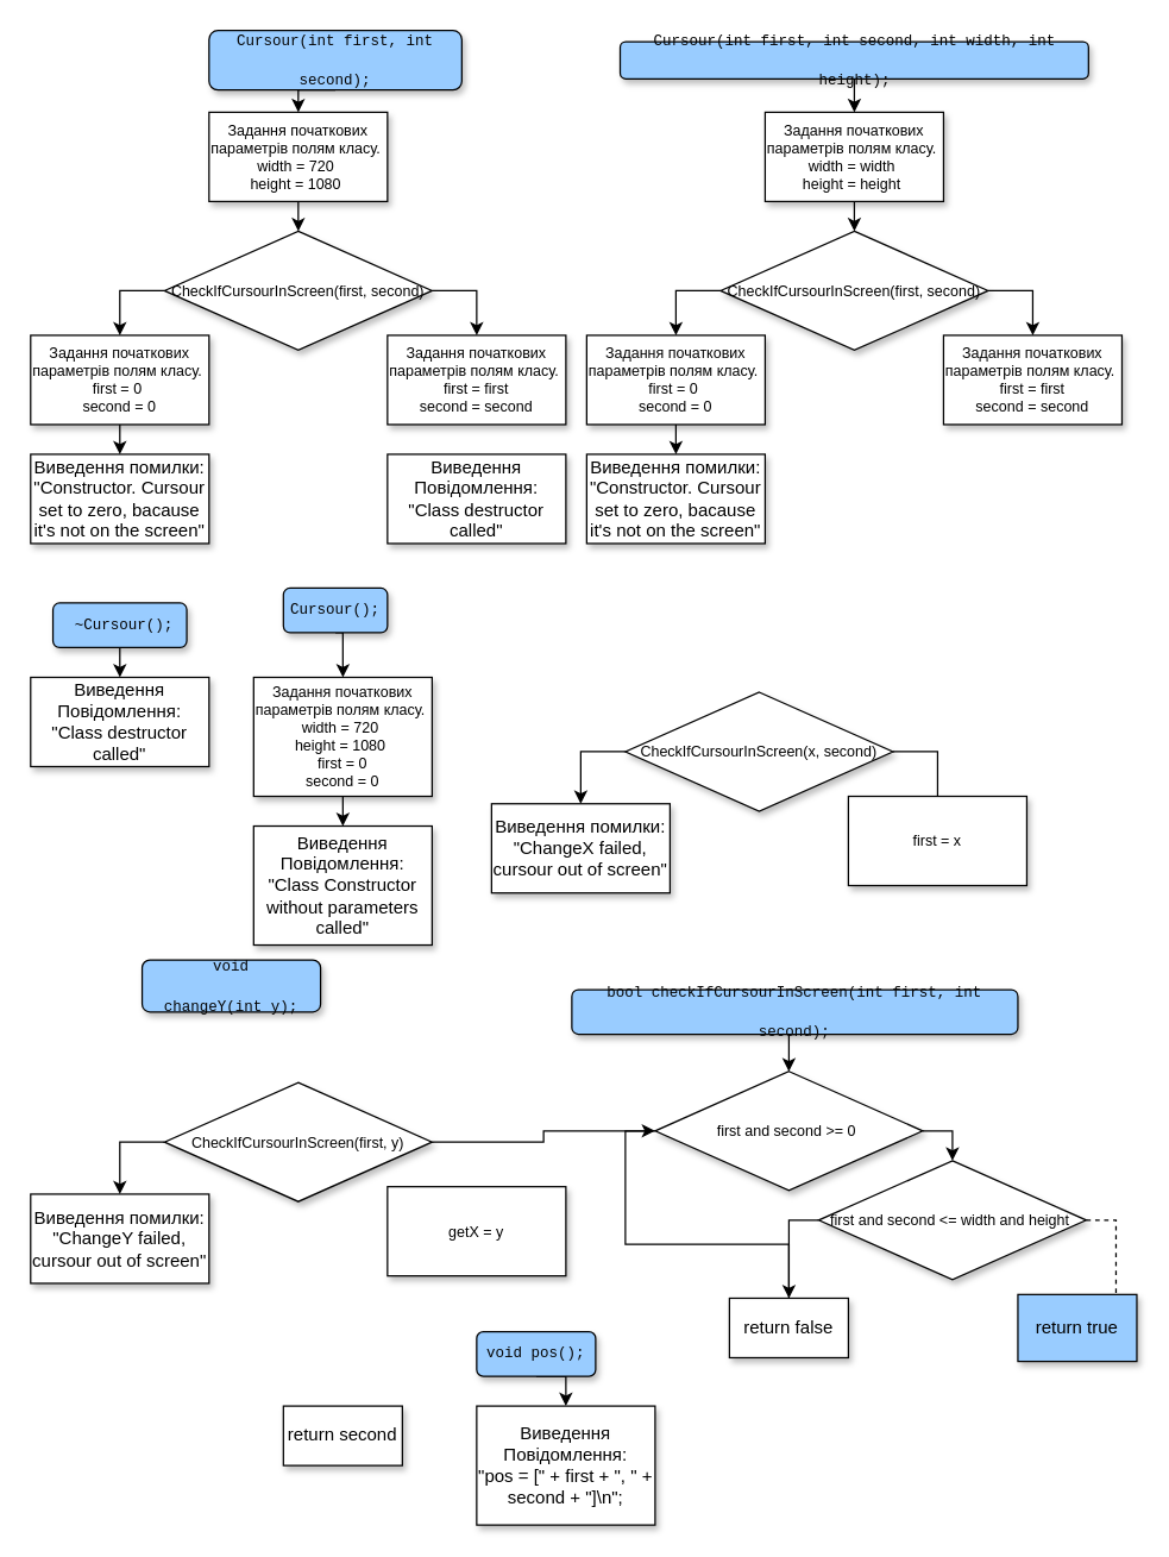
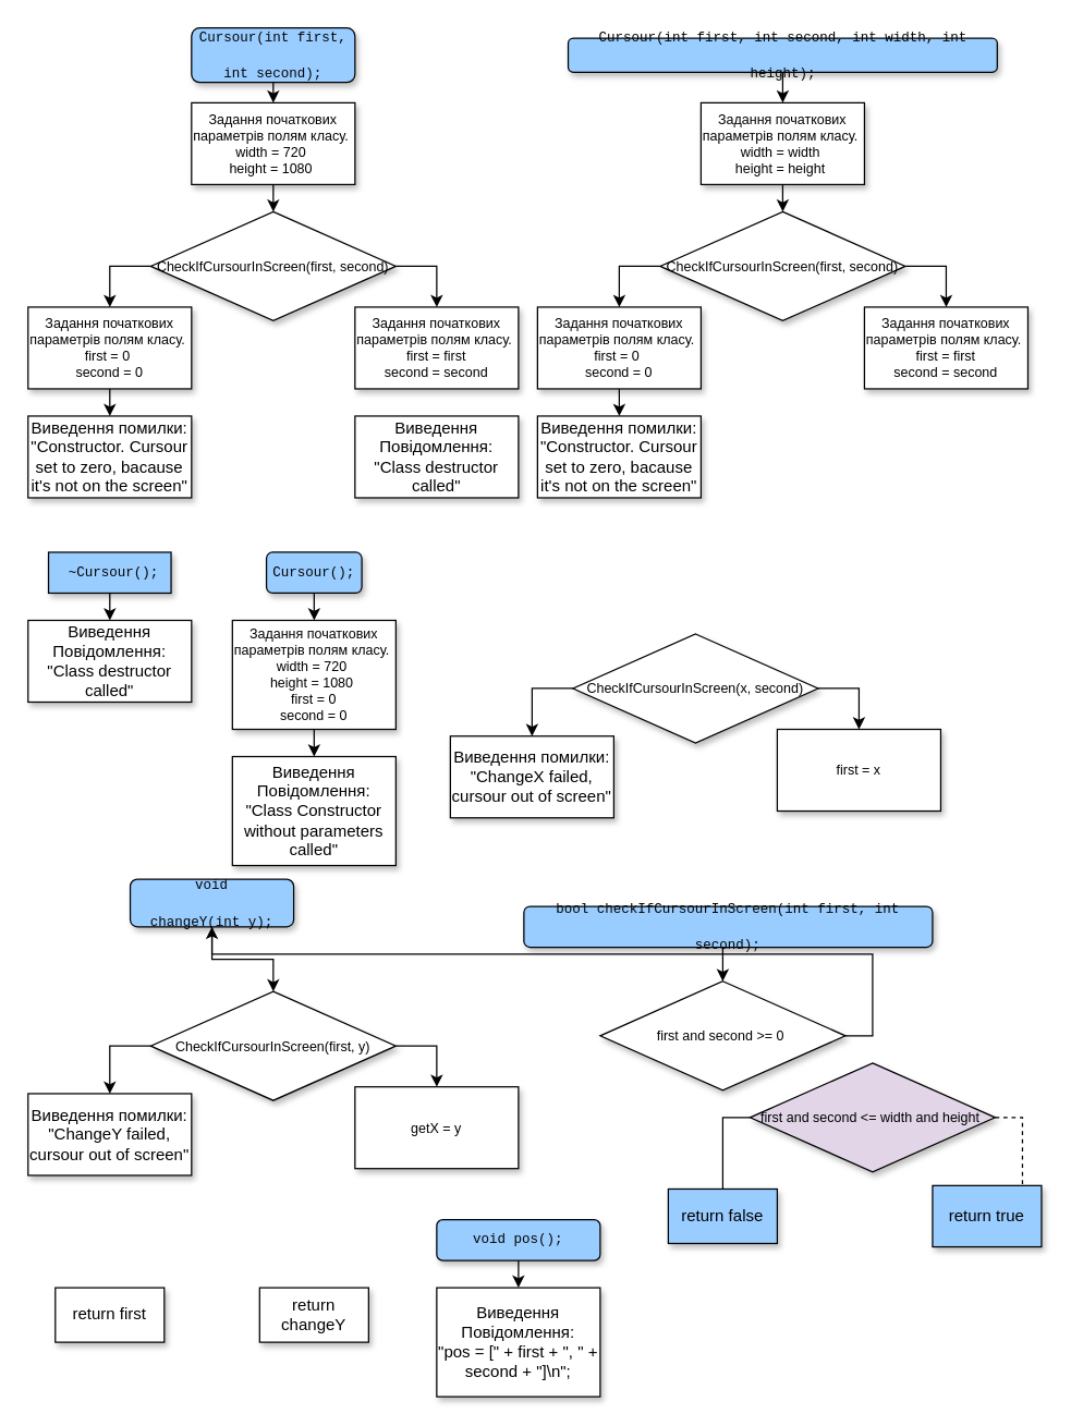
- <mxCell id="5" value="&lt;div style=&quot;font-family: &amp;quot;Overpass Mono&amp;quot;, Consolas, &amp;quot;Courier New&amp;quot;, monospace; font-size: 10px; line-height: 27px;&quot;&gt;Cursour(&lt;span style=&quot;font-size: 10px;&quot;&gt;int&lt;/span&gt; first, &lt;span style=&quot;font-size: 10px;&quot;&gt;int&lt;/span&gt; second);&lt;/div&gt;" style="rounded=1;whiteSpace=wrap;html=1;strokeColor=default;gradientColor=none;fillColor=#99CCFF;fontColor=#050505;labelBackgroundColor=none;fontSize=10;labelBorderColor=none;shadow=1;" vertex="1" parent="1"><mxGeometry x="140" y="20" width="170" height="40" as="geometry" /></mxCell>
+ <mxCell id="5" value="&lt;div style=&quot;font-family: &amp;quot;Overpass Mono&amp;quot;, Consolas, &amp;quot;Courier New&amp;quot;, monospace; font-size: 10px; line-height: 27px;&quot;&gt;Cursour(&lt;span style=&quot;font-size: 10px;&quot;&gt;int&lt;/span&gt; first, &lt;span style=&quot;font-size: 10px;&quot;&gt;int&lt;/span&gt; second);&lt;/div&gt;" style="rounded=1;whiteSpace=wrap;html=1;strokeColor=default;gradientColor=none;fillColor=#99CCFF;fontColor=#050505;labelBackgroundColor=none;fontSize=10;labelBorderColor=none;shadow=1;" vertex="1" parent="1"><mxGeometry x="140" y="20" width="120" height="40" as="geometry" /></mxCell>
- <mxCell id="3" value="&lt;div style=&quot;font-family: &amp;quot;Overpass Mono&amp;quot;, Consolas, &amp;quot;Courier New&amp;quot;, monospace; font-size: 10px; line-height: 27px;&quot;&gt;Cursour();&lt;/div&gt;" style="rounded=1;whiteSpace=wrap;html=1;strokeColor=default;gradientColor=none;fillColor=#99CCFF;fontColor=#050505;labelBackgroundColor=none;fontSize=10;labelBorderColor=none;shadow=1;" vertex="1" parent="1"><mxGeometry x="190" y="395" width="70" height="30" as="geometry" /></mxCell>
+ <mxCell id="3" value="&lt;div style=&quot;font-family: &amp;quot;Overpass Mono&amp;quot;, Consolas, &amp;quot;Courier New&amp;quot;, monospace; font-size: 10px; line-height: 27px;&quot;&gt;Cursour();&lt;/div&gt;" style="rounded=1;whiteSpace=wrap;html=1;strokeColor=default;gradientColor=none;fillColor=#99CCFF;fontColor=#050505;labelBackgroundColor=none;fontSize=10;labelBorderColor=none;shadow=1;" vertex="1" parent="1"><mxGeometry x="195" y="405" width="70" height="30" as="geometry" /></mxCell>
- <mxCell id="9" value="&lt;div style=&quot;font-family: &amp;quot;Overpass Mono&amp;quot;, Consolas, &amp;quot;Courier New&amp;quot;, monospace; font-size: 10px; line-height: 27px;&quot;&gt;&amp;nbsp;~Cursour();&lt;/div&gt;" style="rounded=1;whiteSpace=wrap;html=1;strokeColor=default;gradientColor=none;fillColor=#99CCFF;fontColor=#050505;labelBackgroundColor=none;fontSize=10;labelBorderColor=none;shadow=1;" vertex="1" parent="1"><mxGeometry x="35" y="405" width="90" height="30" as="geometry" /></mxCell>
+ <mxCell id="9" value="&lt;div style=&quot;font-family: &amp;quot;Overpass Mono&amp;quot;, Consolas, &amp;quot;Courier New&amp;quot;, monospace; font-size: 10px; line-height: 27px;&quot;&gt;&amp;nbsp;~Cursour();&lt;/div&gt;" style="whiteSpace=wrap;html=1;strokeColor=default;gradientColor=none;fillColor=#99CCFF;fontColor=#050505;labelBackgroundColor=none;fontSize=10;labelBorderColor=none;shadow=1;rounded=0;" vertex="1" parent="1"><mxGeometry x="35" y="405" width="90" height="30" as="geometry" /></mxCell>
- <mxCell id="37" style="edgeStyle=orthogonalEdgeStyle;rounded=0;orthogonalLoop=1;jettySize=auto;html=1;exitX=1;exitY=0.5;exitDx=0;exitDy=0;entryX=0.5;entryY=0;entryDx=0;entryDy=0;endArrow=none;" edge="1" parent="1" source="39" target="40"><mxGeometry relative="1" as="geometry" /></mxCell>
+ <mxCell id="37" style="edgeStyle=orthogonalEdgeStyle;rounded=0;orthogonalLoop=1;jettySize=auto;html=1;exitX=1;exitY=0.5;exitDx=0;exitDy=0;entryX=0.5;entryY=0;entryDx=0;entryDy=0;" edge="1" parent="1" source="39" target="40"><mxGeometry relative="1" as="geometry" /></mxCell>
+ <mxCell id="42" style="edgeStyle=orthogonalEdgeStyle;rounded=0;orthogonalLoop=1;jettySize=auto;html=1;exitX=0.5;exitY=1;exitDx=0;exitDy=0;entryX=0.5;entryY=0;entryDx=0;entryDy=0;" edge="1" parent="1" source="43" target="46"><mxGeometry relative="1" as="geometry" /></mxCell>
- <mxCell id="44" style="edgeStyle=orthogonalEdgeStyle;rounded=0;orthogonalLoop=1;jettySize=auto;html=1;exitX=1;exitY=0.5;exitDx=0;exitDy=0;" edge="1" parent="1" source="46" target="51"><mxGeometry relative="1" as="geometry" /></mxCell>
+ <mxCell id="44" style="edgeStyle=orthogonalEdgeStyle;rounded=0;orthogonalLoop=1;jettySize=auto;html=1;exitX=1;exitY=0.5;exitDx=0;exitDy=0;entryX=0.5;entryY=0;entryDx=0;entryDy=0;" edge="1" parent="1" source="46" target="47"><mxGeometry relative="1" as="geometry" /></mxCell>
- <mxCell id="49" style="edgeStyle=orthogonalEdgeStyle;rounded=0;orthogonalLoop=1;jettySize=auto;html=1;exitX=1;exitY=0.5;exitDx=0;exitDy=0;entryX=0.5;entryY=0;entryDx=0;entryDy=0;" edge="1" parent="1" source="51" target="54"><mxGeometry relative="1" as="geometry" /></mxCell>
+ <mxCell id="49" style="edgeStyle=orthogonalEdgeStyle;rounded=0;orthogonalLoop=1;jettySize=auto;html=1;exitX=1;exitY=0.5;exitDx=0;exitDy=0;" edge="1" parent="1" source="51" target="43"><mxGeometry relative="1" as="geometry" /></mxCell>
- <mxCell id="54" value="first and second &amp;lt;= width and height&amp;nbsp;" style="rhombus;whiteSpace=wrap;html=1;fontSize=10;shadow=1;" vertex="1" parent="1"><mxGeometry x="550" y="780" width="180" height="80" as="geometry" /></mxCell>
+ <mxCell id="54" value="first and second &amp;lt;= width and height&amp;nbsp;" style="rhombus;whiteSpace=wrap;html=1;fontSize=10;shadow=1;fillColor=#e1d5e7;" vertex="1" parent="1"><mxGeometry x="550" y="780" width="180" height="80" as="geometry" /></mxCell>
- <mxCell id="50" style="edgeStyle=orthogonalEdgeStyle;rounded=0;orthogonalLoop=1;jettySize=auto;html=1;exitX=0;exitY=0.5;exitDx=0;exitDy=0;" edge="1" parent="1" source="51" target="55"><mxGeometry relative="1" as="geometry" /></mxCell>
- <mxCell id="55" value="return false" style="rounded=0;whiteSpace=wrap;html=1;shadow=1;" vertex="1" parent="1"><mxGeometry x="490" y="872.5" width="80" height="40" as="geometry" /></mxCell>
+ <mxCell id="55" value="return false" style="rounded=0;whiteSpace=wrap;html=1;shadow=1;fillColor=#99ccff;" vertex="1" parent="1"><mxGeometry x="490" y="872.5" width="80" height="40" as="geometry" /></mxCell>
- <mxCell id="11" value="&lt;div style=&quot;font-family: &amp;quot;Overpass Mono&amp;quot;, Consolas, &amp;quot;Courier New&amp;quot;, monospace; font-size: 10px; line-height: 27px;&quot;&gt;void &lt;span style=&quot;font-size: 10px;&quot;&gt;pos&lt;/span&gt;(); &lt;/div&gt;" style="rounded=1;whiteSpace=wrap;html=1;strokeColor=default;gradientColor=none;fillColor=#99CCFF;fontColor=#050505;labelBackgroundColor=none;fontSize=10;labelBorderColor=none;shadow=1;" vertex="1" parent="1"><mxGeometry x="320" y="895" width="80" height="30" as="geometry" /></mxCell>
+ <mxCell id="11" value="&lt;div style=&quot;font-family: &amp;quot;Overpass Mono&amp;quot;, Consolas, &amp;quot;Courier New&amp;quot;, monospace; font-size: 10px; line-height: 27px;&quot;&gt;void &lt;span style=&quot;font-size: 10px;&quot;&gt;pos&lt;/span&gt;(); &lt;/div&gt;" style="rounded=1;whiteSpace=wrap;html=1;strokeColor=default;gradientColor=none;fillColor=#99CCFF;fontColor=#050505;labelBackgroundColor=none;fontSize=10;labelBorderColor=none;shadow=1;" vertex="1" parent="1"><mxGeometry x="320" y="895" width="120" height="30" as="geometry" /></mxCell>
+ <mxCell id="57" value="return first" style="rounded=0;whiteSpace=wrap;html=1;shadow=1;" vertex="1" parent="1"><mxGeometry x="40" y="945" width="80" height="40" as="geometry" /></mxCell>
- <mxCell id="58" value="return second" style="rounded=0;whiteSpace=wrap;html=1;shadow=1;" vertex="1" parent="1"><mxGeometry x="190" y="945" width="80" height="40" as="geometry" /></mxCell>
+ <mxCell id="58" value="return changeY" style="rounded=0;whiteSpace=wrap;html=1;shadow=1;" vertex="1" parent="1"><mxGeometry x="190" y="945" width="80" height="40" as="geometry" /></mxCell>
